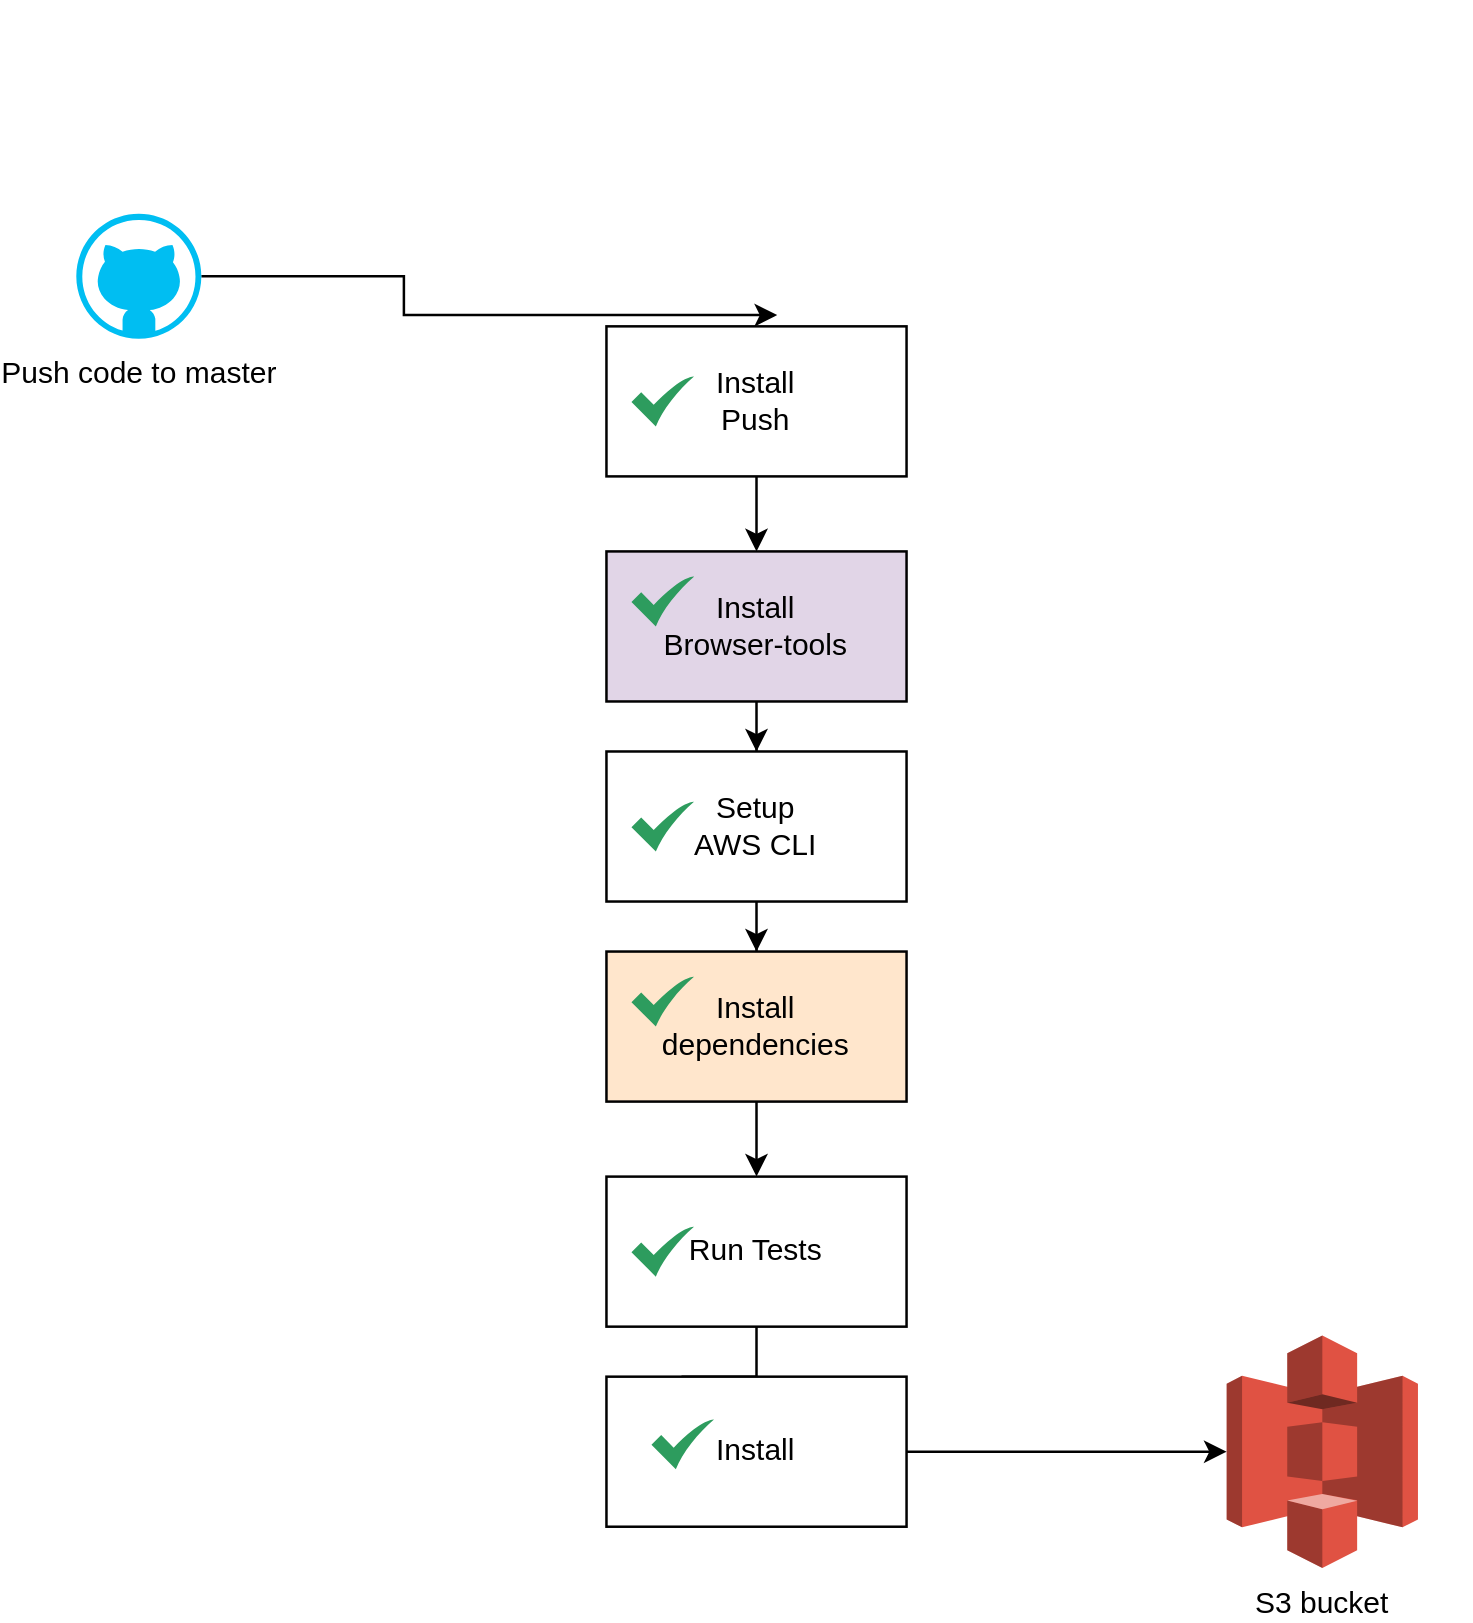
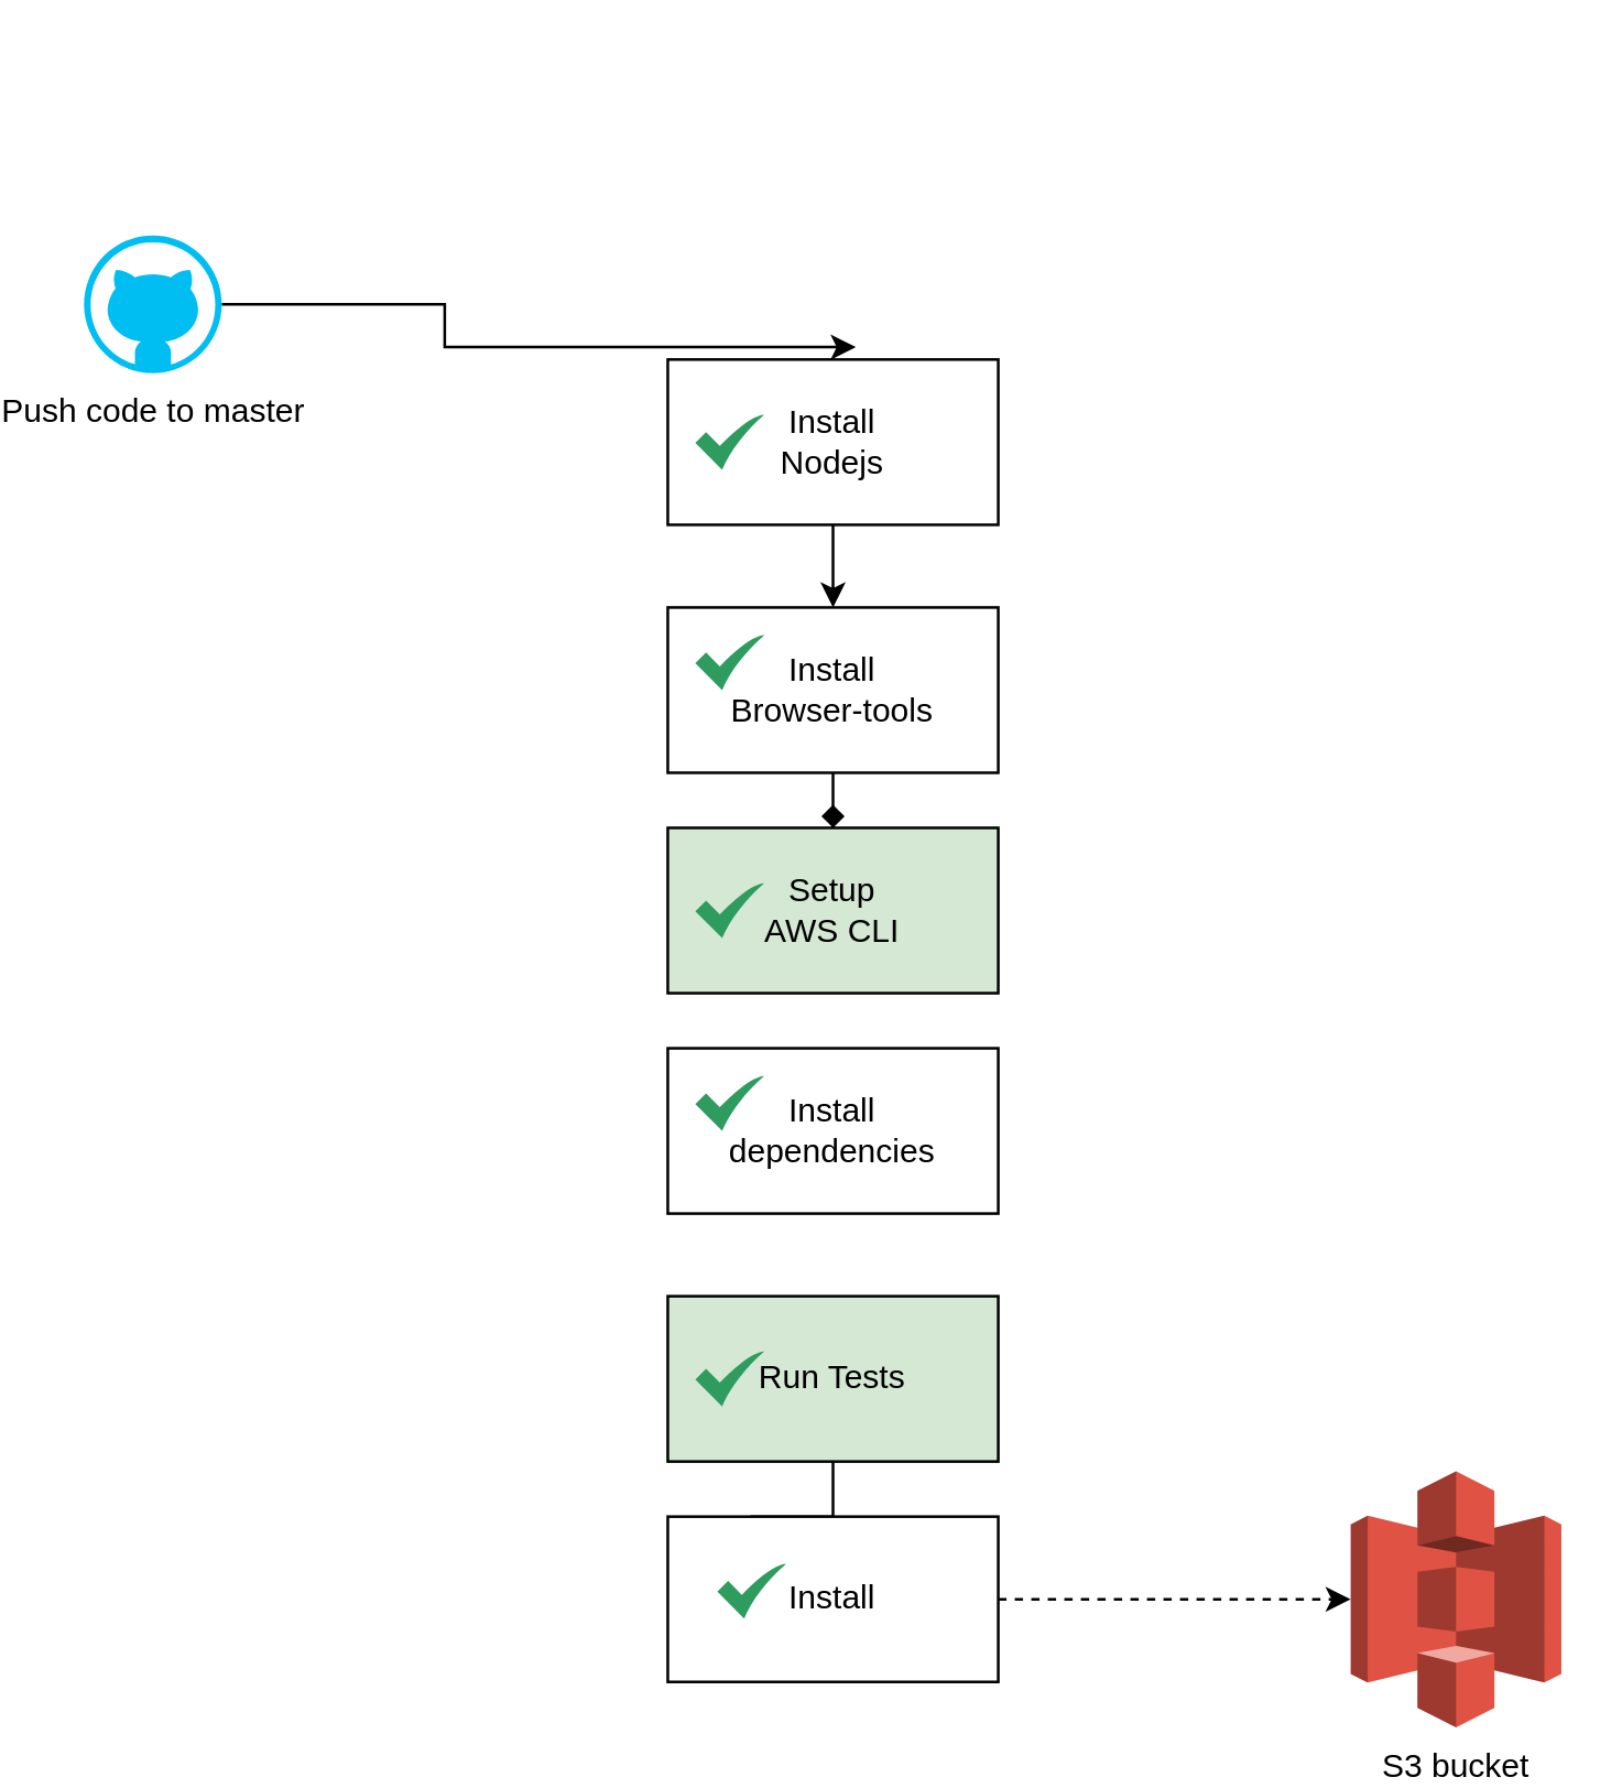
- <mxCell id="6" value="Install&lt;br&gt;Push" style="rounded=0;whiteSpace=wrap;html=1;" vertex="1" parent="1"><mxGeometry x="232" y="130" width="120" height="60" as="geometry" /></mxCell>
+ <mxCell id="6" value="Install&lt;br&gt;Nodejs" style="rounded=0;whiteSpace=wrap;html=1;" vertex="1" parent="1"><mxGeometry x="232" y="130" width="120" height="60" as="geometry" /></mxCell>
- <mxCell id="19" value="Install&lt;br&gt;Browser-tools" style="rounded=0;whiteSpace=wrap;html=1;fillColor=#e1d5e7;" vertex="1" parent="1"><mxGeometry x="232" y="220" width="120" height="60" as="geometry" /></mxCell>
+ <mxCell id="19" value="Install&lt;br&gt;Browser-tools" style="rounded=0;whiteSpace=wrap;html=1;" vertex="1" parent="1"><mxGeometry x="232" y="220" width="120" height="60" as="geometry" /></mxCell>
- <mxCell id="18" style="edgeStyle=orthogonalEdgeStyle;rounded=0;orthogonalLoop=1;jettySize=auto;html=1;entryX=0.5;entryY=0;entryDx=0;entryDy=0;" edge="1" parent="1" source="19" target="9"><mxGeometry relative="1" as="geometry" /></mxCell>
+ <mxCell id="18" style="edgeStyle=orthogonalEdgeStyle;rounded=0;orthogonalLoop=1;jettySize=auto;html=1;entryX=0.5;entryY=0;entryDx=0;entryDy=0;endArrow=diamond;" edge="1" parent="1" source="19" target="9"><mxGeometry relative="1" as="geometry" /></mxCell>
- <mxCell id="9" value="Setup&lt;br&gt;AWS CLI" style="rounded=0;whiteSpace=wrap;html=1;" vertex="1" parent="1"><mxGeometry x="232" y="300" width="120" height="60" as="geometry" /></mxCell>
+ <mxCell id="9" value="Setup&lt;br&gt;AWS CLI" style="rounded=0;whiteSpace=wrap;html=1;fillColor=#d5e8d4;" vertex="1" parent="1"><mxGeometry x="232" y="300" width="120" height="60" as="geometry" /></mxCell>
- <mxCell id="8" style="edgeStyle=orthogonalEdgeStyle;rounded=0;orthogonalLoop=1;jettySize=auto;html=1;" edge="1" parent="1" source="9" target="12"><mxGeometry relative="1" as="geometry" /></mxCell>
- <mxCell id="12" value="Install&lt;br&gt;dependencies" style="rounded=0;whiteSpace=wrap;html=1;fillColor=#ffe6cc;" vertex="1" parent="1"><mxGeometry x="232" y="380" width="120" height="60" as="geometry" /></mxCell>
+ <mxCell id="12" value="Install&lt;br&gt;dependencies" style="rounded=0;whiteSpace=wrap;html=1;" vertex="1" parent="1"><mxGeometry x="232" y="380" width="120" height="60" as="geometry" /></mxCell>
- <mxCell id="11" style="edgeStyle=orthogonalEdgeStyle;rounded=0;orthogonalLoop=1;jettySize=auto;html=1;entryX=0.5;entryY=0;entryDx=0;entryDy=0;" edge="1" parent="1" source="12" target="15"><mxGeometry relative="1" as="geometry" /></mxCell>
- <mxCell id="15" value="Run Tests" style="rounded=0;whiteSpace=wrap;html=1;" vertex="1" parent="1"><mxGeometry x="232" y="470" width="120" height="60" as="geometry" /></mxCell>
+ <mxCell id="15" value="Run Tests" style="rounded=0;whiteSpace=wrap;html=1;fillColor=#d5e8d4;" vertex="1" parent="1"><mxGeometry x="232" y="470" width="120" height="60" as="geometry" /></mxCell>
- <mxCell id="21" value="" style="edgeStyle=orthogonalEdgeStyle;rounded=0;orthogonalLoop=1;jettySize=auto;html=1;" edge="1" parent="1" source="22" target="17"><mxGeometry relative="1" as="geometry" /></mxCell>
+ <mxCell id="21" value="" style="edgeStyle=orthogonalEdgeStyle;rounded=0;orthogonalLoop=1;jettySize=auto;html=1;dashed=1;" edge="1" parent="1" source="22" target="17"><mxGeometry relative="1" as="geometry" /></mxCell>
